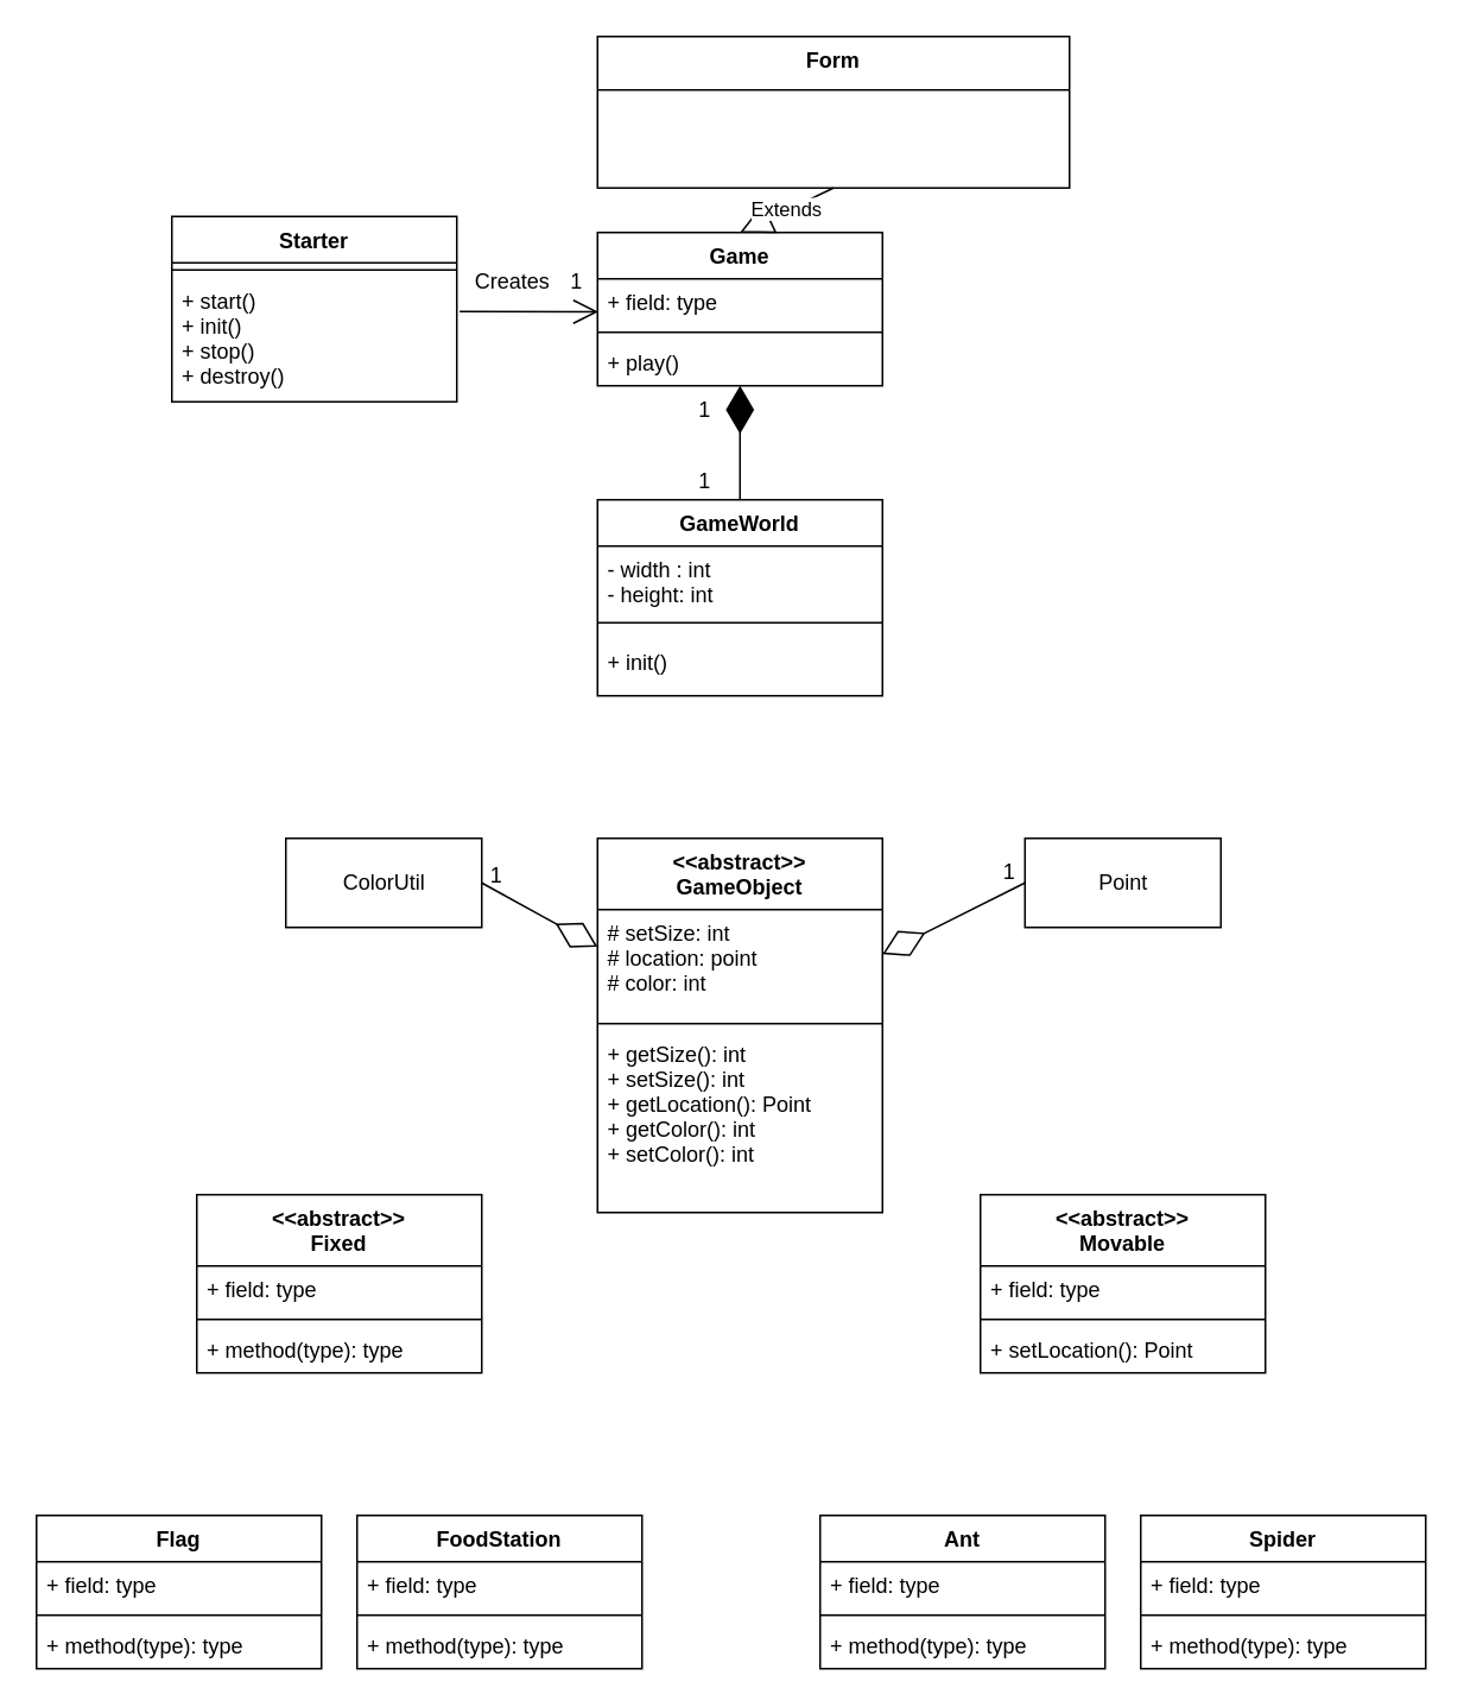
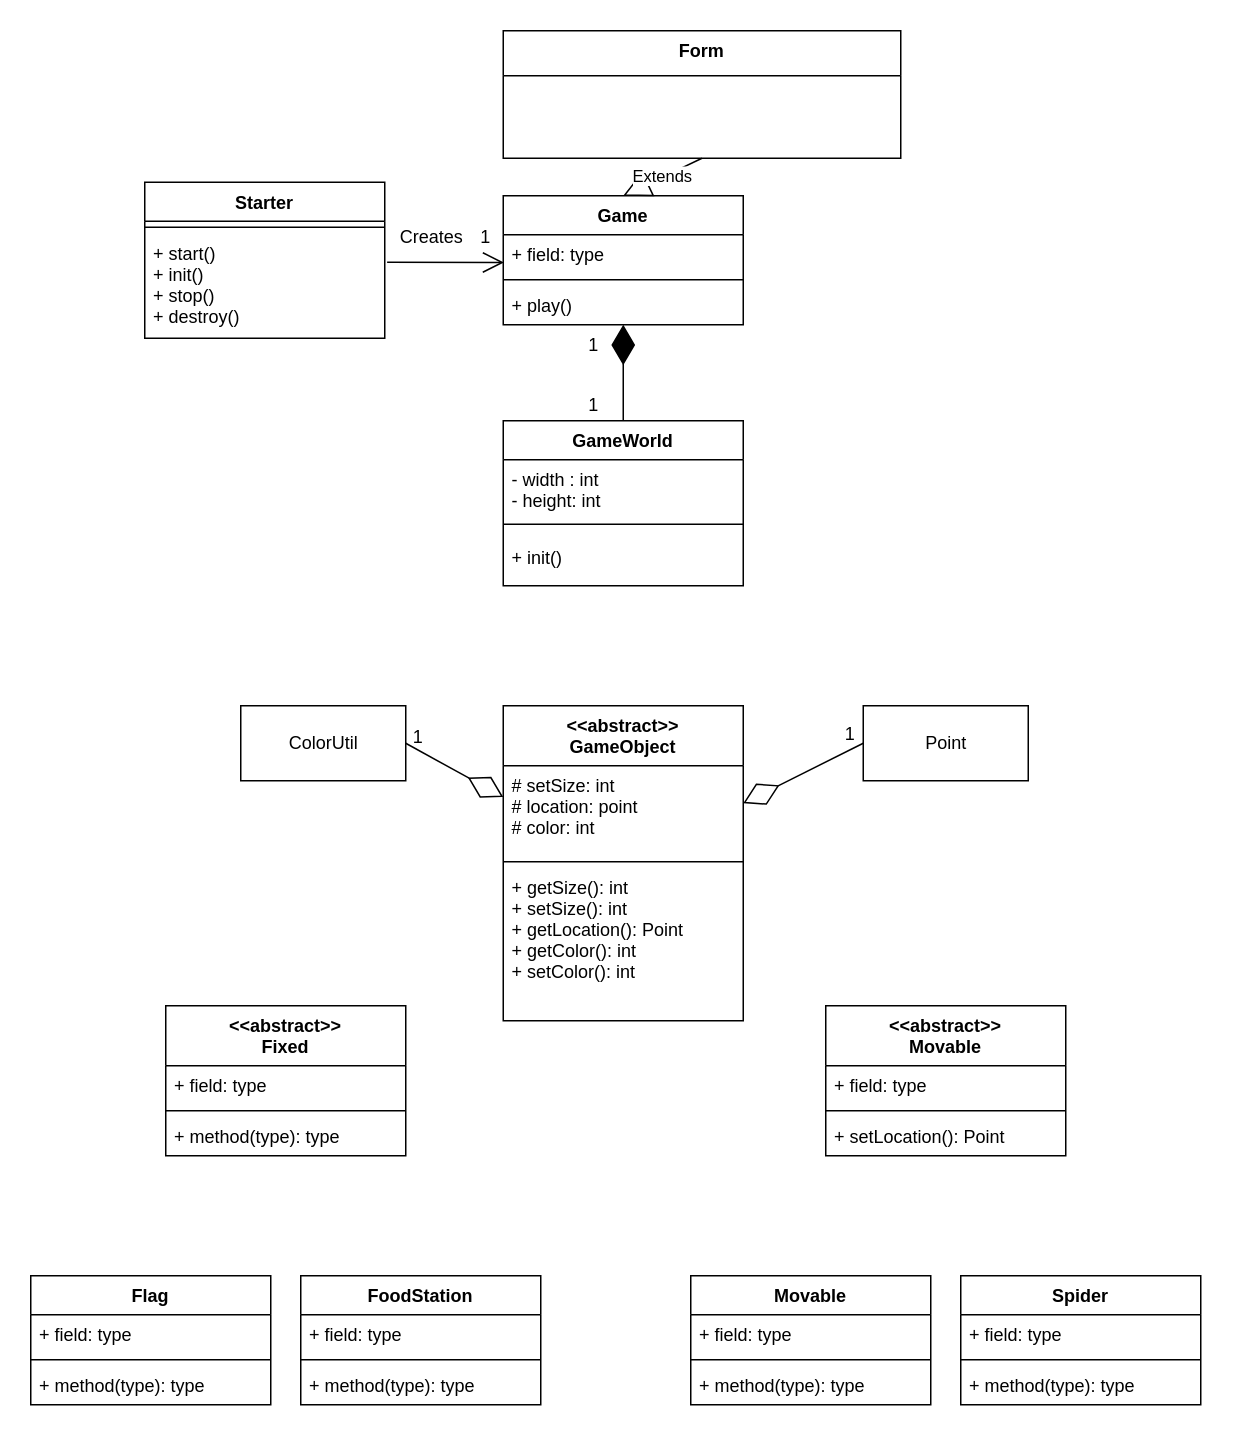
- <mxCell id="22" value="Ant" style="swimlane;fontStyle=1;align=center;verticalAlign=top;childLayout=stackLayout;horizontal=1;startSize=26;horizontalStack=0;resizeParent=1;resizeParentMax=0;resizeLast=0;collapsible=1;marginBottom=0;" parent="1" vertex="1"><mxGeometry x="460" y="850" width="160" height="86" as="geometry" /></mxCell>
+ <mxCell id="22" value="Movable" style="swimlane;fontStyle=1;align=center;verticalAlign=top;childLayout=stackLayout;horizontal=1;startSize=26;horizontalStack=0;resizeParent=1;resizeParentMax=0;resizeLast=0;collapsible=1;marginBottom=0;" parent="1" vertex="1"><mxGeometry x="460" y="850" width="160" height="86" as="geometry" /></mxCell>
